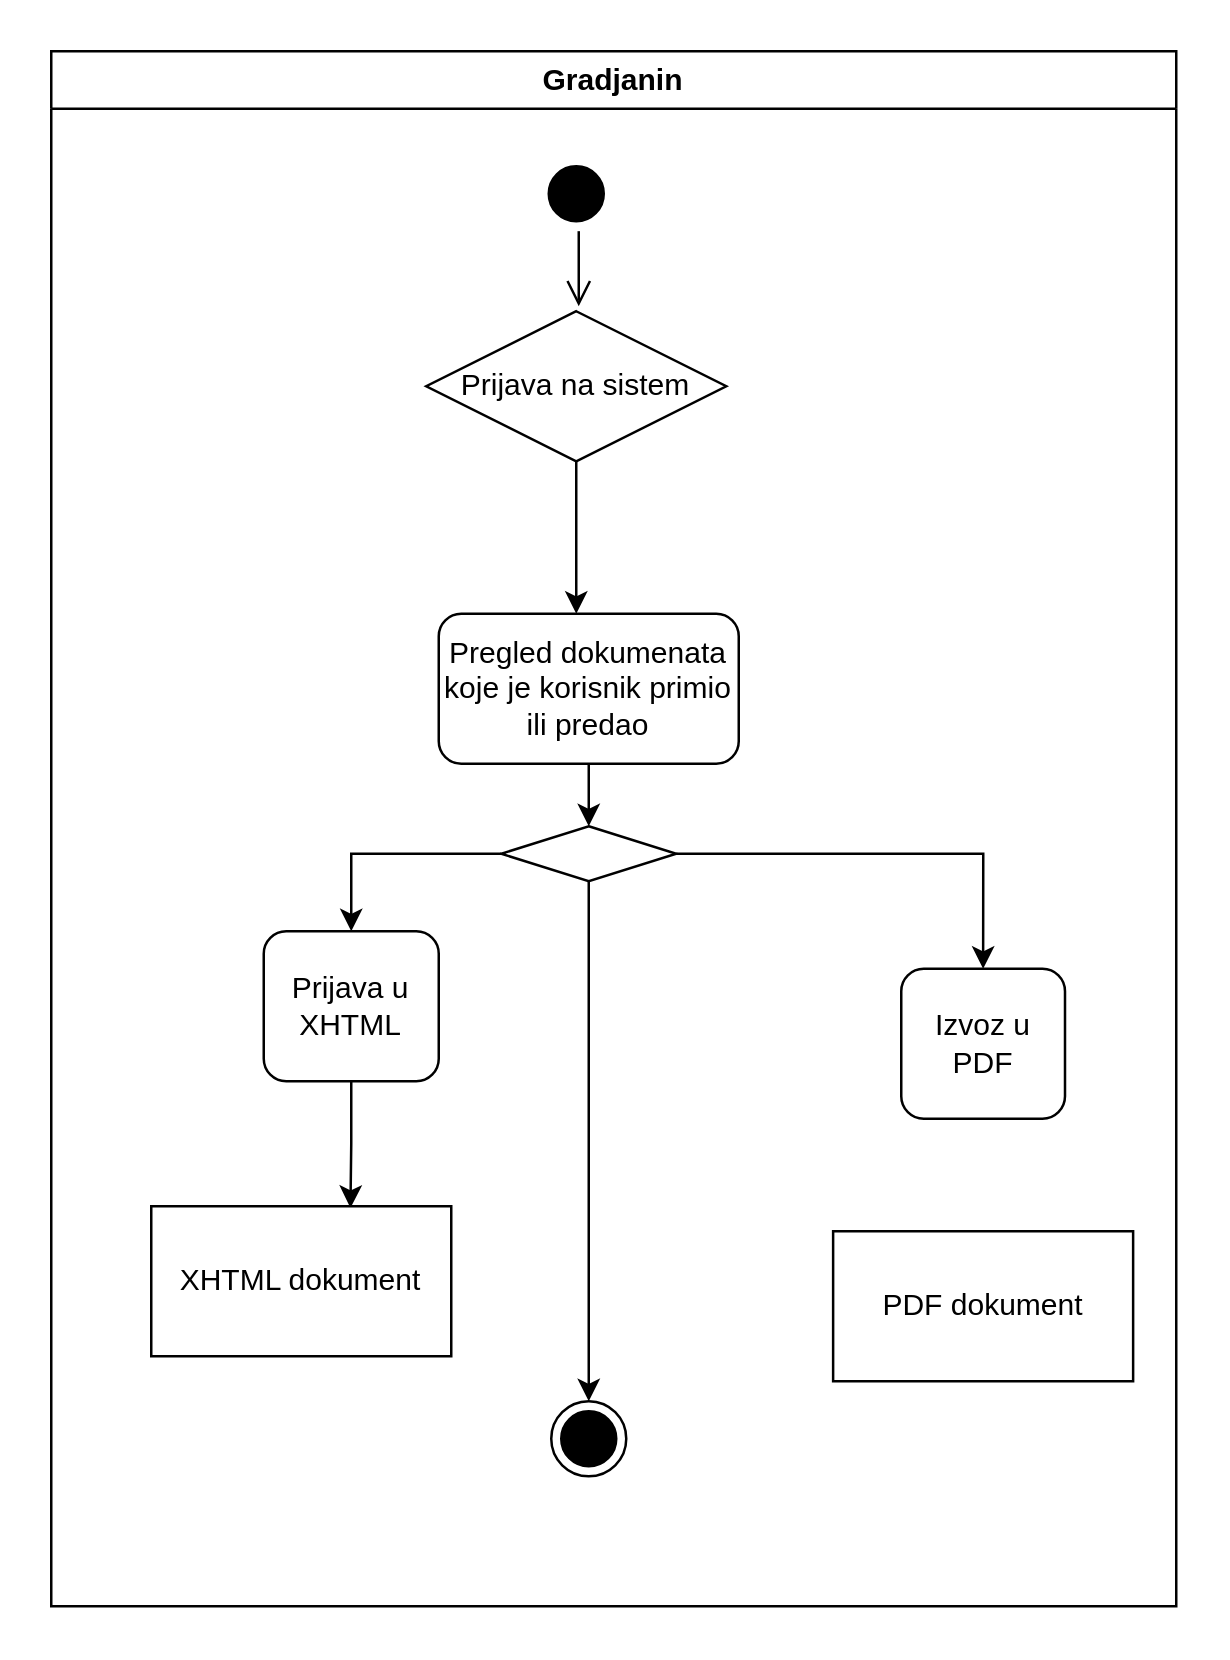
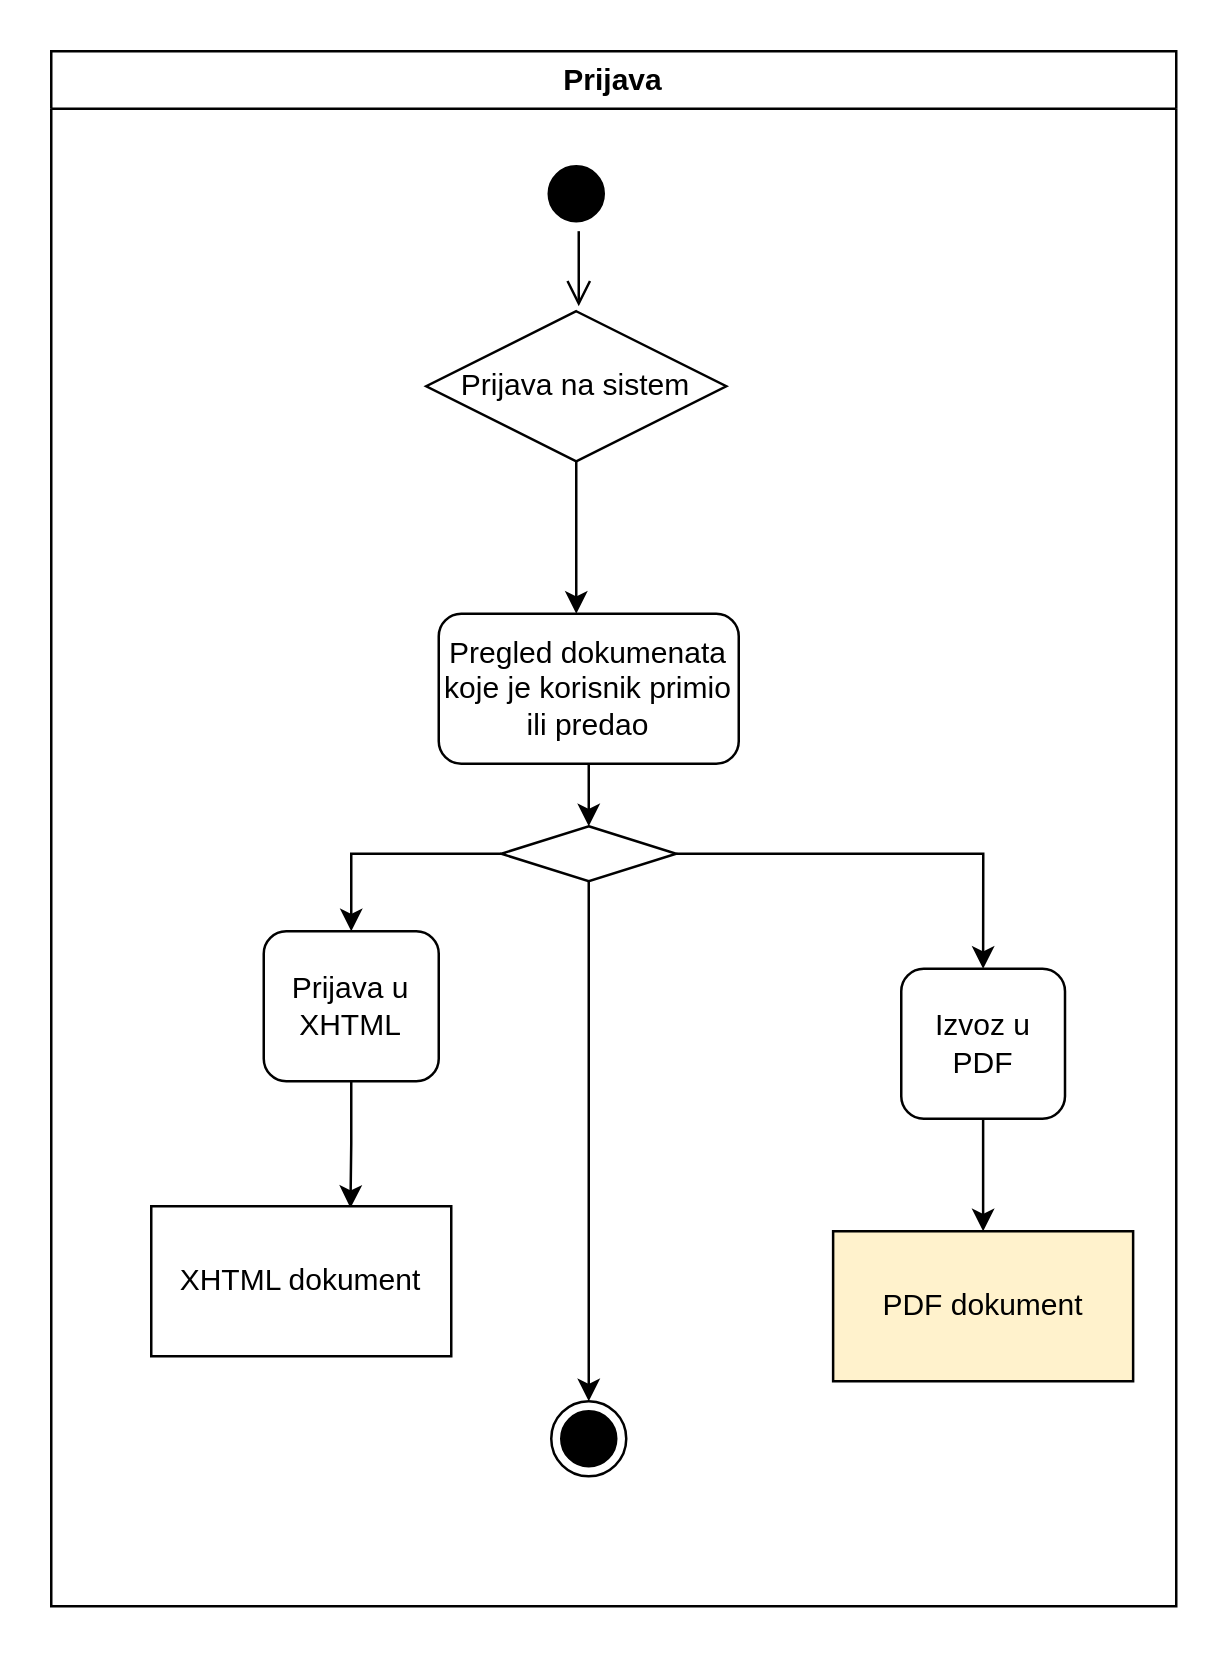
- <mxCell id="2" value="Gradjanin" style="swimlane;whiteSpace=wrap" parent="1" vertex="1"><mxGeometry x="20" y="20" width="450" height="622" as="geometry" /></mxCell>
+ <mxCell id="2" value="Prijava" style="swimlane;whiteSpace=wrap" parent="1" vertex="1"><mxGeometry x="20" y="20" width="450" height="622" as="geometry" /></mxCell>
+ <mxCell id="10" style="edgeStyle=orthogonalEdgeStyle;rounded=0;orthogonalLoop=1;jettySize=auto;html=1;exitX=0.5;exitY=1;exitDx=0;exitDy=0;entryX=0.5;entryY=0;entryDx=0;entryDy=0;strokeColor=#000000;" edge="1" parent="2" source="11" target="18"><mxGeometry relative="1" as="geometry" /></mxCell>
- <mxCell id="18" value="PDF dokument" style="rounded=0;whiteSpace=wrap;html=1;strokeColor=#000000;" vertex="1" parent="2"><mxGeometry x="312.75" y="472" width="120" height="60" as="geometry" /></mxCell>
+ <mxCell id="18" value="PDF dokument" style="rounded=0;whiteSpace=wrap;html=1;strokeColor=#000000;fillColor=#fff2cc;" vertex="1" parent="2"><mxGeometry x="312.75" y="472" width="120" height="60" as="geometry" /></mxCell>
